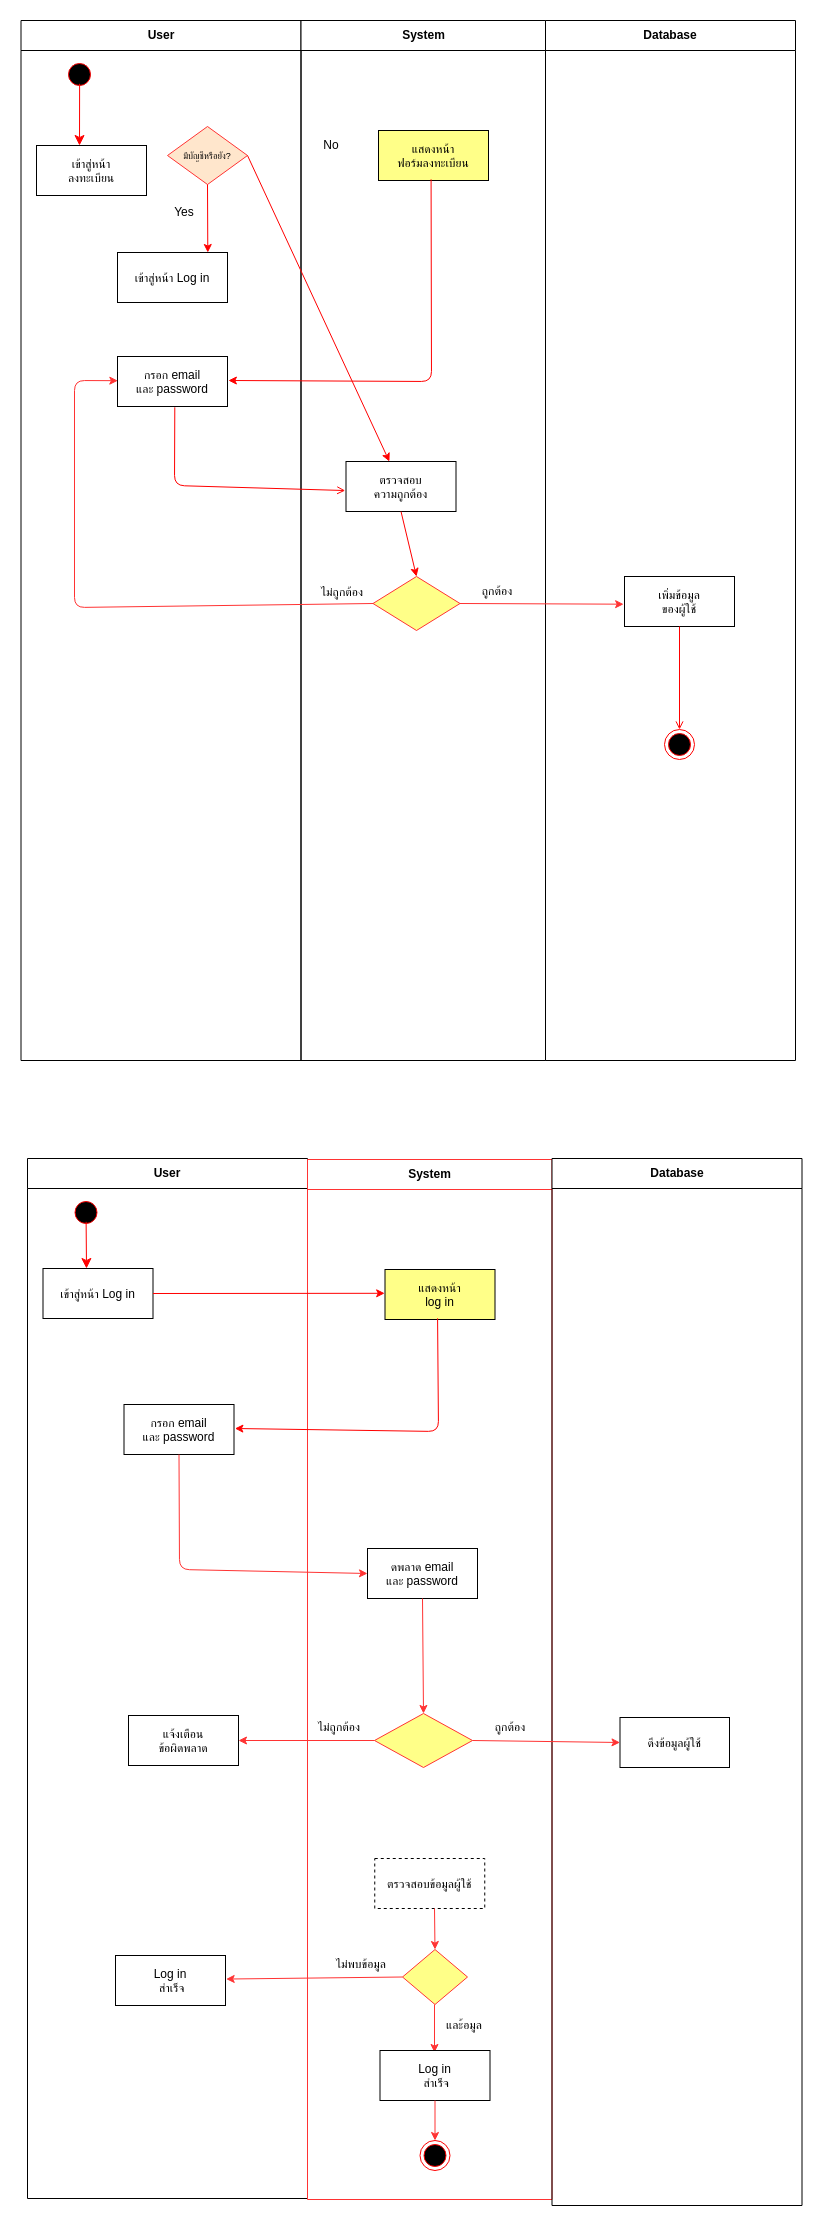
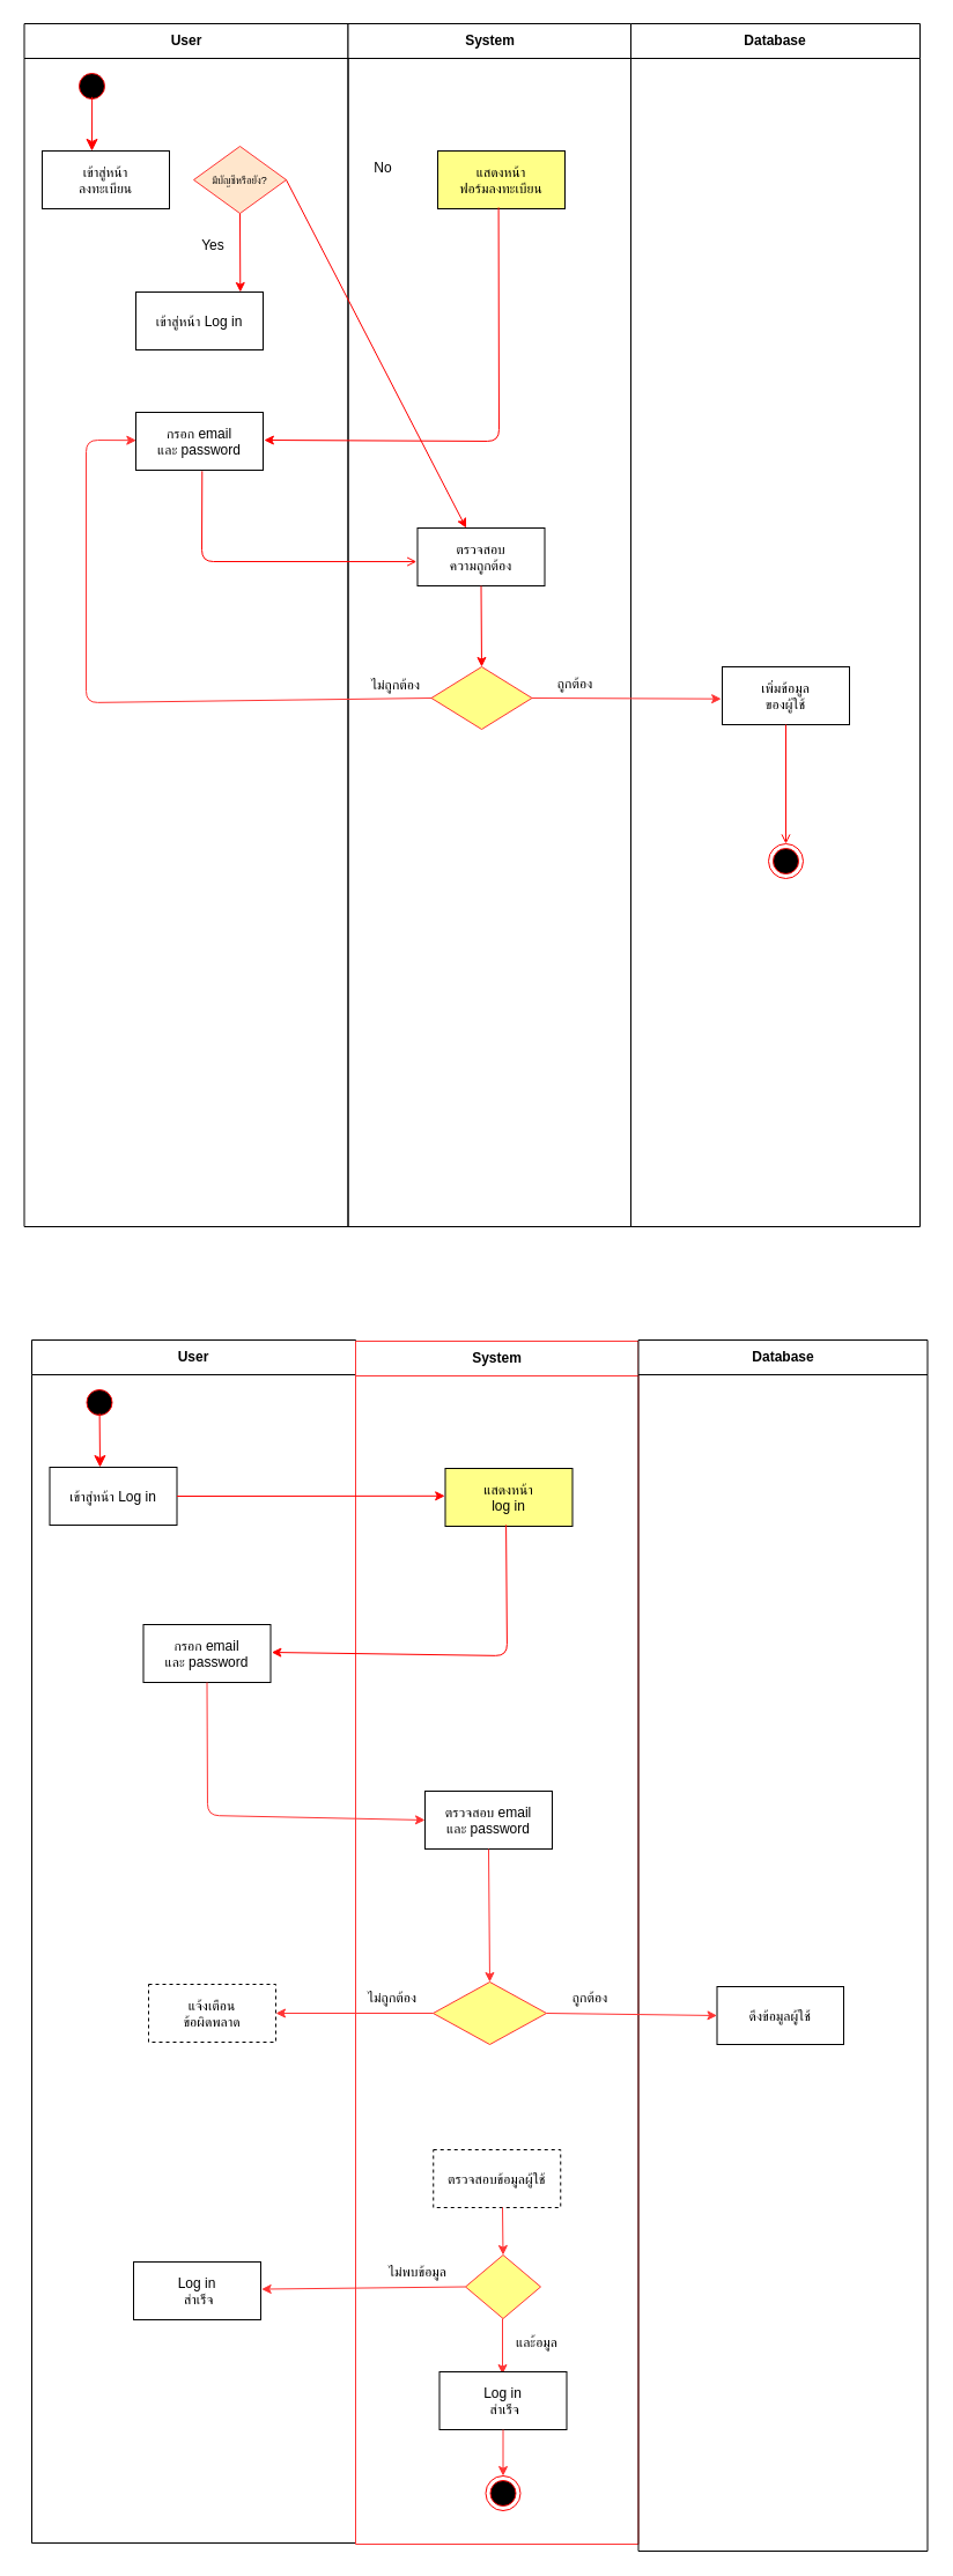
- <mxCell id="5" value="เข้าสู่หน้า&#10;ลงทะเบียน" style="" parent="2" vertex="1"><mxGeometry x="15.5" y="125" width="110" height="50" as="geometry" /></mxCell>
+ <mxCell id="5" value="เข้าสู่หน้า&#10;ลงทะเบียน" style="" parent="2" vertex="1"><mxGeometry x="15.5" y="110" width="110" height="50" as="geometry" /></mxCell>
- <mxCell id="15" value="ตรวจสอบ&#10;ความถูกต้อง" style="" vertex="1" parent="12"><mxGeometry x="45" y="441" width="110" height="50" as="geometry" /></mxCell>
+ <mxCell id="15" value="ตรวจสอบ&#10;ความถูกต้อง" style="" vertex="1" parent="12"><mxGeometry x="60" y="436" width="110" height="50" as="geometry" /></mxCell>
- <mxCell id="40" value="ดพลาด email&#10;และ password" style="" vertex="1" parent="35"><mxGeometry x="60" y="389" width="110" height="50" as="geometry" /></mxCell>
+ <mxCell id="40" value="ตรวจสอบ email&#10;และ password" style="" vertex="1" parent="35"><mxGeometry x="60" y="389" width="110" height="50" as="geometry" /></mxCell>
- <mxCell id="33" value="แจ้งเตือน&#10;ข้อผิดพลาด" style="" vertex="1" parent="28"><mxGeometry x="101" y="557" width="110" height="50" as="geometry" /></mxCell>
+ <mxCell id="33" value="แจ้งเตือน&#10;ข้อผิดพลาด" style="dashed=1;" vertex="1" parent="28"><mxGeometry x="101" y="557" width="110" height="50" as="geometry" /></mxCell>
